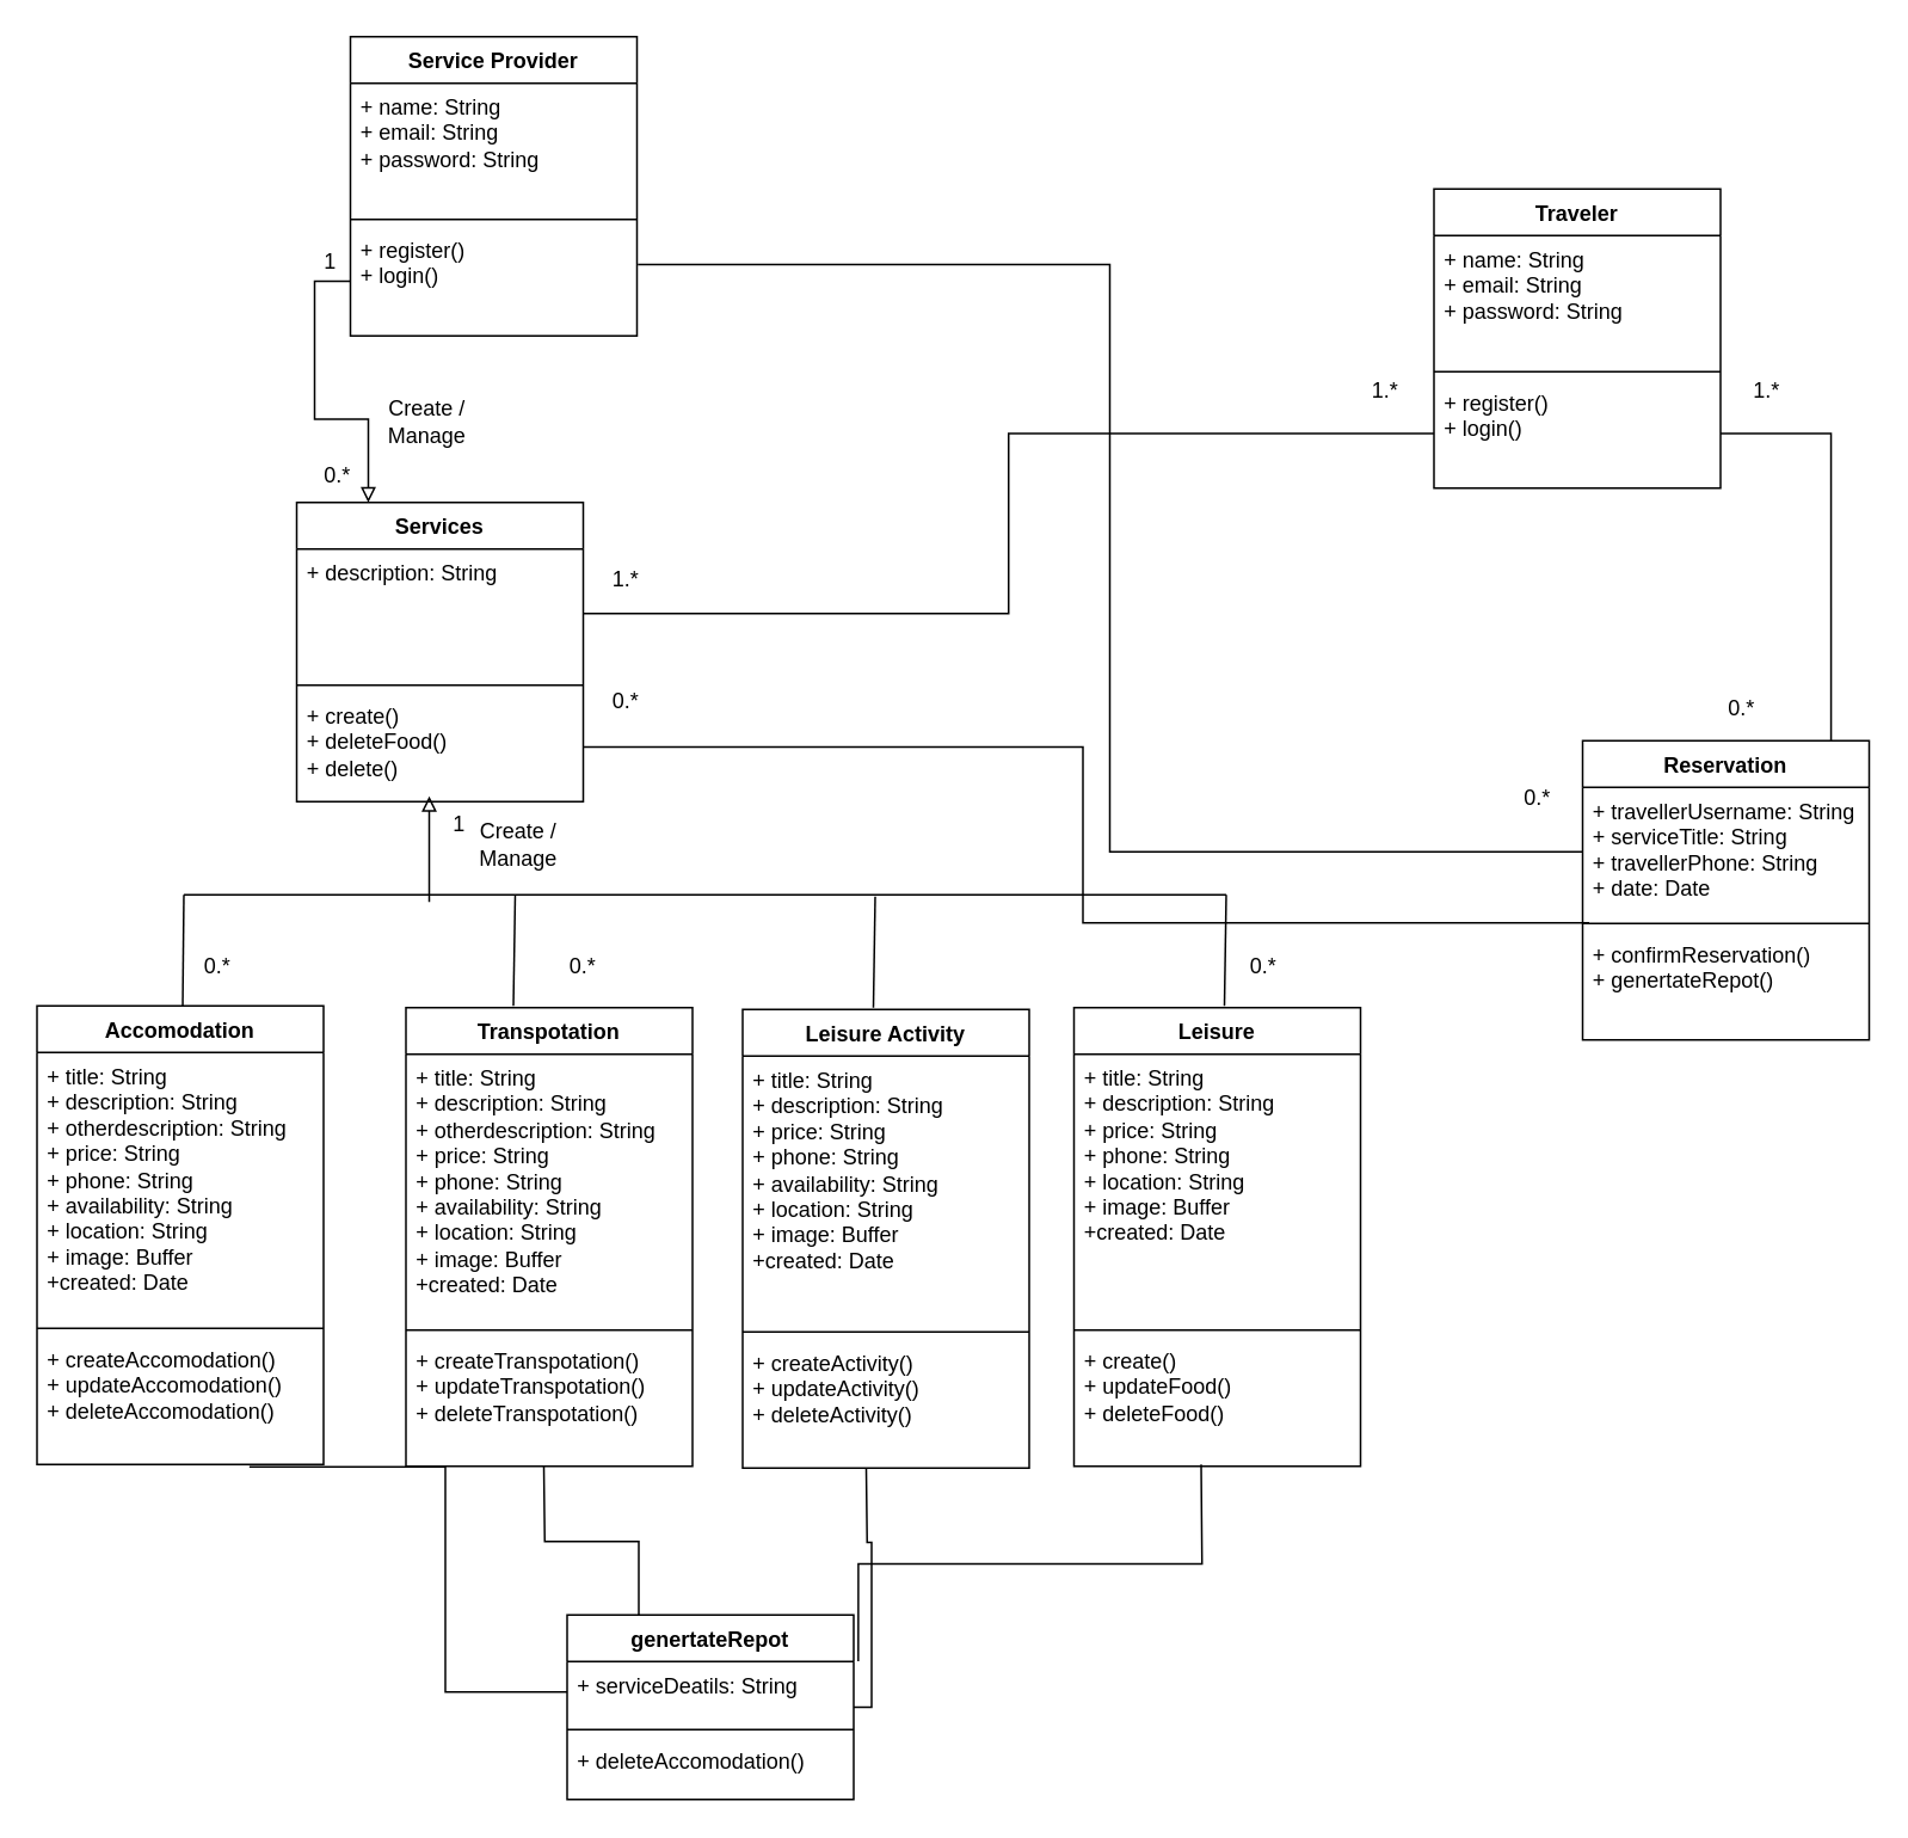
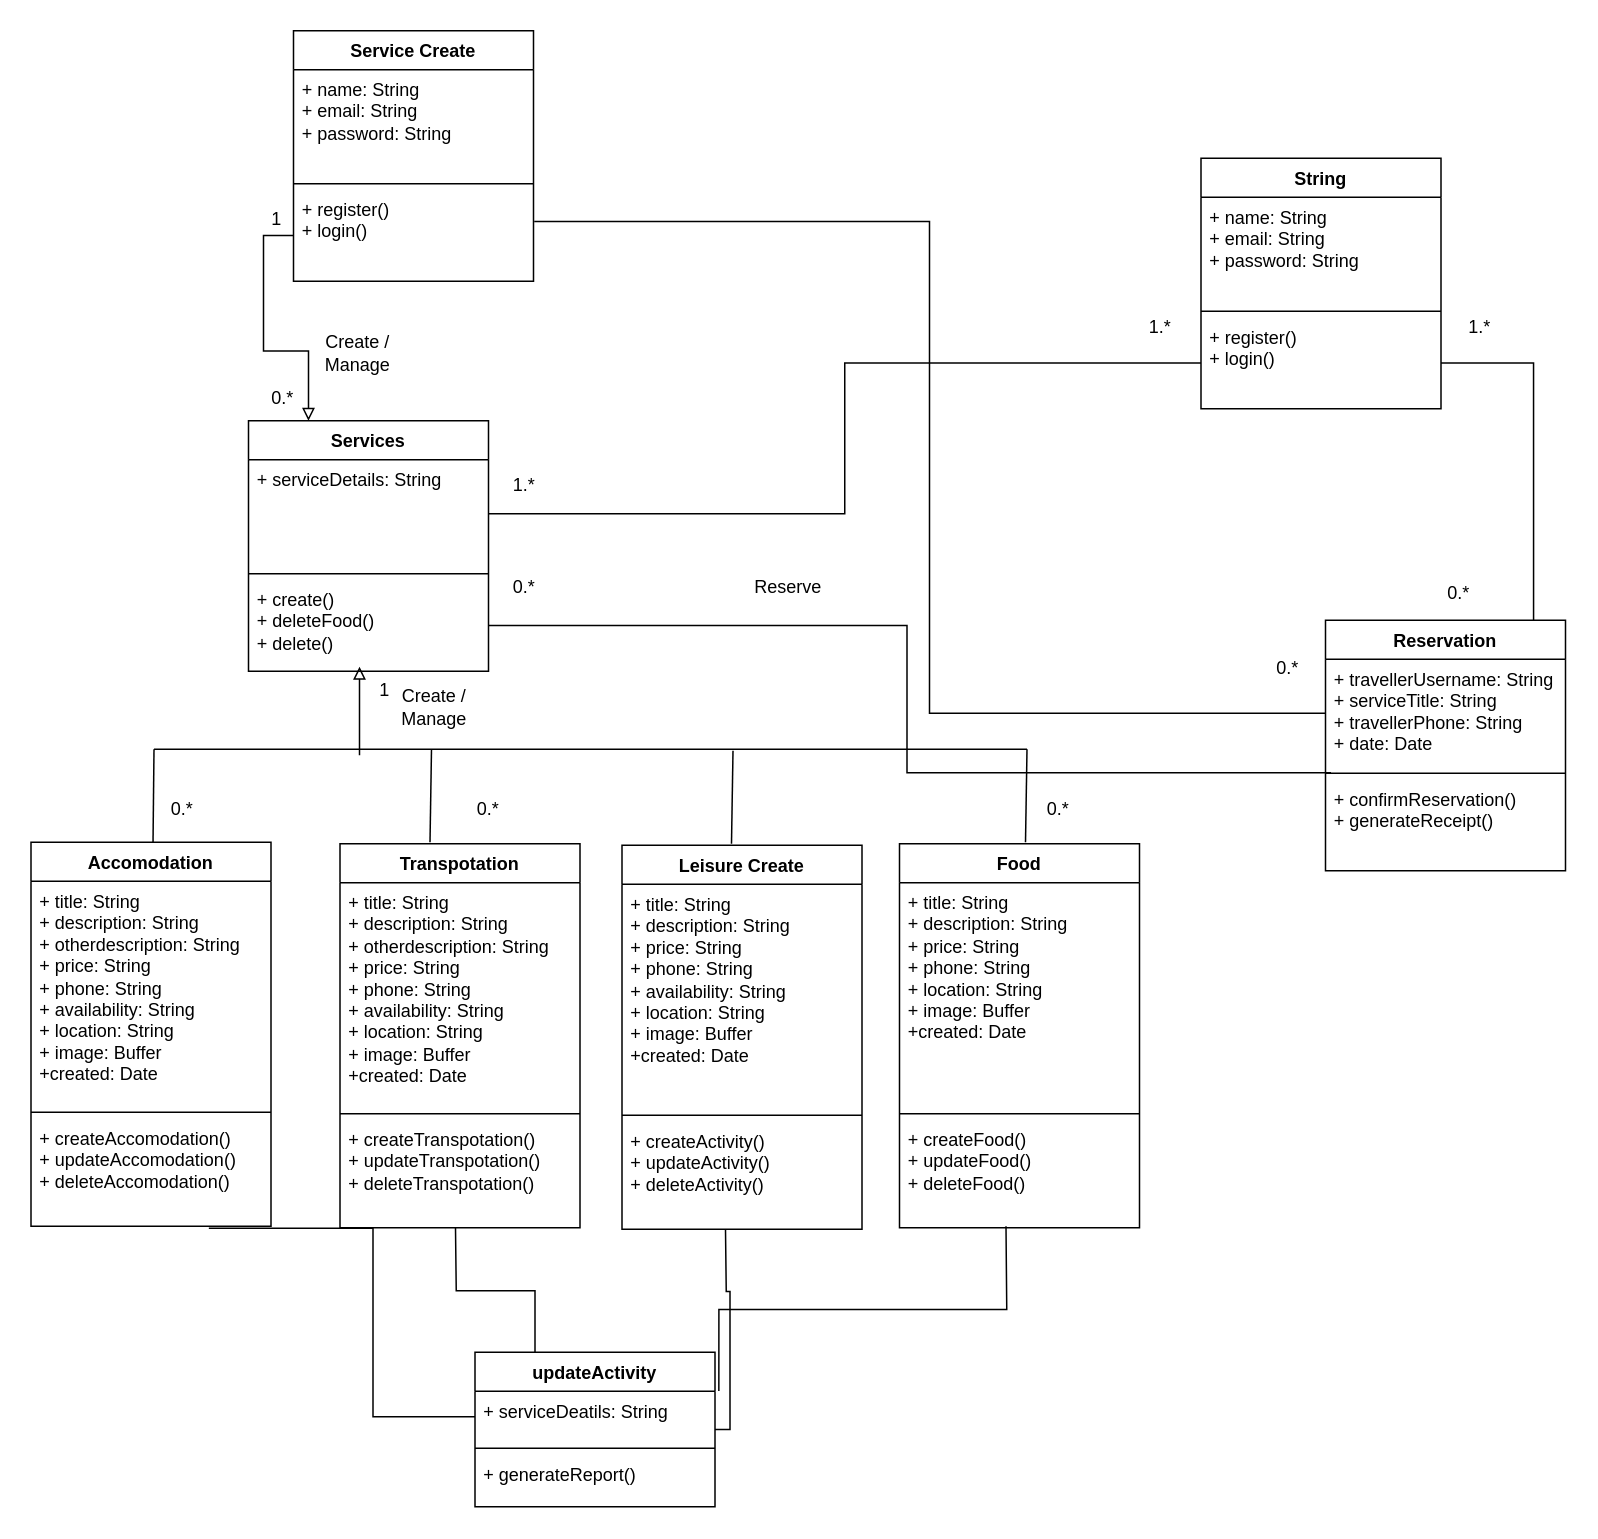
- <mxCell id="2" value="Service Provider" style="swimlane;fontStyle=1;align=center;verticalAlign=top;childLayout=stackLayout;horizontal=1;startSize=26;horizontalStack=0;resizeParent=1;resizeParentMax=0;resizeLast=0;collapsible=1;marginBottom=0;whiteSpace=wrap;html=1;" vertex="1" parent="1"><mxGeometry x="195" y="20" width="160" height="167" as="geometry" /></mxCell>
+ <mxCell id="2" value="Service Create" style="swimlane;fontStyle=1;align=center;verticalAlign=top;childLayout=stackLayout;horizontal=1;startSize=26;horizontalStack=0;resizeParent=1;resizeParentMax=0;resizeLast=0;collapsible=1;marginBottom=0;whiteSpace=wrap;html=1;" vertex="1" parent="1"><mxGeometry x="195" y="20" width="160" height="167" as="geometry" /></mxCell>
- <mxCell id="6" value="Traveler" style="swimlane;fontStyle=1;align=center;verticalAlign=top;childLayout=stackLayout;horizontal=1;startSize=26;horizontalStack=0;resizeParent=1;resizeParentMax=0;resizeLast=0;collapsible=1;marginBottom=0;whiteSpace=wrap;html=1;" vertex="1" parent="1"><mxGeometry x="800" y="105" width="160" height="167" as="geometry" /></mxCell>
+ <mxCell id="6" value="String" style="swimlane;fontStyle=1;align=center;verticalAlign=top;childLayout=stackLayout;horizontal=1;startSize=26;horizontalStack=0;resizeParent=1;resizeParentMax=0;resizeLast=0;collapsible=1;marginBottom=0;whiteSpace=wrap;html=1;" vertex="1" parent="1"><mxGeometry x="800" y="105" width="160" height="167" as="geometry" /></mxCell>
- <mxCell id="38" value="+ description: String" style="text;strokeColor=none;fillColor=none;align=left;verticalAlign=top;spacingLeft=4;spacingRight=4;overflow=hidden;rotatable=0;points=[[0,0.5],[1,0.5]];portConstraint=eastwest;whiteSpace=wrap;html=1;" vertex="1" parent="37"><mxGeometry y="26" width="160" height="72" as="geometry" /></mxCell>
+ <mxCell id="38" value="+ serviceDetails: String" style="text;strokeColor=none;fillColor=none;align=left;verticalAlign=top;spacingLeft=4;spacingRight=4;overflow=hidden;rotatable=0;points=[[0,0.5],[1,0.5]];portConstraint=eastwest;whiteSpace=wrap;html=1;" vertex="1" parent="37"><mxGeometry y="26" width="160" height="72" as="geometry" /></mxCell>
+ <mxCell id="54" value="Reserve" style="text;html=1;strokeColor=none;fillColor=none;align=center;verticalAlign=middle;whiteSpace=wrap;rounded=0;" vertex="1" parent="1"><mxGeometry x="495" y="376" width="60" height="30" as="geometry" /></mxCell>
- <mxCell id="29" value="+ confirmReservation()&lt;br&gt;+ genertateRepot()" style="text;strokeColor=none;fillColor=none;align=left;verticalAlign=top;spacingLeft=4;spacingRight=4;overflow=hidden;rotatable=0;points=[[0,0.5],[1,0.5]];portConstraint=eastwest;whiteSpace=wrap;html=1;" vertex="1" parent="26"><mxGeometry y="106" width="160" height="61" as="geometry" /></mxCell>
+ <mxCell id="29" value="+ confirmReservation()&lt;br&gt;+ generateReceipt()" style="text;strokeColor=none;fillColor=none;align=left;verticalAlign=top;spacingLeft=4;spacingRight=4;overflow=hidden;rotatable=0;points=[[0,0.5],[1,0.5]];portConstraint=eastwest;whiteSpace=wrap;html=1;" vertex="1" parent="26"><mxGeometry y="106" width="160" height="61" as="geometry" /></mxCell>
- <mxCell id="22" value="Leisure" style="swimlane;fontStyle=1;align=center;verticalAlign=top;childLayout=stackLayout;horizontal=1;startSize=26;horizontalStack=0;resizeParent=1;resizeParentMax=0;resizeLast=0;collapsible=1;marginBottom=0;whiteSpace=wrap;html=1;" vertex="1" parent="1"><mxGeometry x="599" y="562" width="160" height="256" as="geometry" /></mxCell>
+ <mxCell id="22" value="Food" style="swimlane;fontStyle=1;align=center;verticalAlign=top;childLayout=stackLayout;horizontal=1;startSize=26;horizontalStack=0;resizeParent=1;resizeParentMax=0;resizeLast=0;collapsible=1;marginBottom=0;whiteSpace=wrap;html=1;" vertex="1" parent="1"><mxGeometry x="599" y="562" width="160" height="256" as="geometry" /></mxCell>
- <mxCell id="18" value="Leisure Activity" style="swimlane;fontStyle=1;align=center;verticalAlign=top;childLayout=stackLayout;horizontal=1;startSize=26;horizontalStack=0;resizeParent=1;resizeParentMax=0;resizeLast=0;collapsible=1;marginBottom=0;whiteSpace=wrap;html=1;" vertex="1" parent="1"><mxGeometry x="414" y="563" width="160" height="256" as="geometry" /></mxCell>
+ <mxCell id="18" value="Leisure Create" style="swimlane;fontStyle=1;align=center;verticalAlign=top;childLayout=stackLayout;horizontal=1;startSize=26;horizontalStack=0;resizeParent=1;resizeParentMax=0;resizeLast=0;collapsible=1;marginBottom=0;whiteSpace=wrap;html=1;" vertex="1" parent="1"><mxGeometry x="414" y="563" width="160" height="256" as="geometry" /></mxCell>
- <mxCell id="25" value="+ create()&lt;br&gt;+ updateFood()&lt;br&gt;+ deleteFood()" style="text;strokeColor=none;fillColor=none;align=left;verticalAlign=top;spacingLeft=4;spacingRight=4;overflow=hidden;rotatable=0;points=[[0,0.5],[1,0.5]];portConstraint=eastwest;whiteSpace=wrap;html=1;" vertex="1" parent="22"><mxGeometry y="184" width="160" height="72" as="geometry" /></mxCell>
+ <mxCell id="25" value="+ createFood()&lt;br&gt;+ updateFood()&lt;br&gt;+ deleteFood()" style="text;strokeColor=none;fillColor=none;align=left;verticalAlign=top;spacingLeft=4;spacingRight=4;overflow=hidden;rotatable=0;points=[[0,0.5],[1,0.5]];portConstraint=eastwest;whiteSpace=wrap;html=1;" vertex="1" parent="22"><mxGeometry y="184" width="160" height="72" as="geometry" /></mxCell>
- <mxCell id="30" value="genertateRepot" style="swimlane;fontStyle=1;align=center;verticalAlign=top;childLayout=stackLayout;horizontal=1;startSize=26;horizontalStack=0;resizeParent=1;resizeParentMax=0;resizeLast=0;collapsible=1;marginBottom=0;whiteSpace=wrap;html=1;" vertex="1" parent="1"><mxGeometry x="316" y="901" width="160" height="103" as="geometry" /></mxCell>
+ <mxCell id="30" value="updateActivity" style="swimlane;fontStyle=1;align=center;verticalAlign=top;childLayout=stackLayout;horizontal=1;startSize=26;horizontalStack=0;resizeParent=1;resizeParentMax=0;resizeLast=0;collapsible=1;marginBottom=0;whiteSpace=wrap;html=1;" vertex="1" parent="1"><mxGeometry x="316" y="901" width="160" height="103" as="geometry" /></mxCell>
- <mxCell id="34" value="+ deleteAccomodation()" style="text;strokeColor=none;fillColor=none;align=left;verticalAlign=top;spacingLeft=4;spacingRight=4;overflow=hidden;rotatable=0;points=[[0,0.5],[1,0.5]];portConstraint=eastwest;whiteSpace=wrap;html=1;" vertex="1" parent="30"><mxGeometry y="68" width="160" height="35" as="geometry" /></mxCell>
+ <mxCell id="34" value="+ generateReport()" style="text;strokeColor=none;fillColor=none;align=left;verticalAlign=top;spacingLeft=4;spacingRight=4;overflow=hidden;rotatable=0;points=[[0,0.5],[1,0.5]];portConstraint=eastwest;whiteSpace=wrap;html=1;" vertex="1" parent="30"><mxGeometry y="68" width="160" height="35" as="geometry" /></mxCell>
